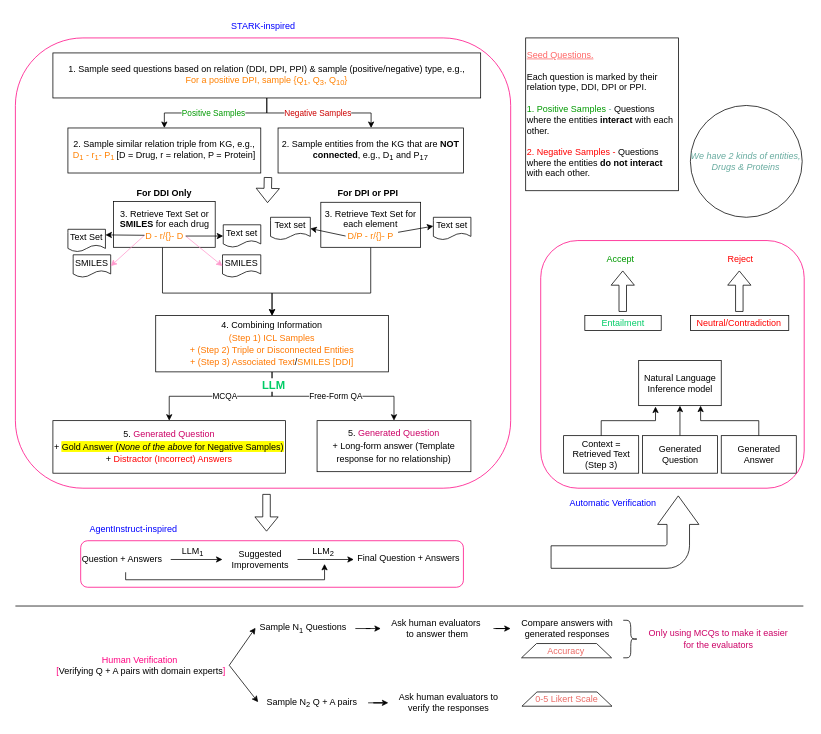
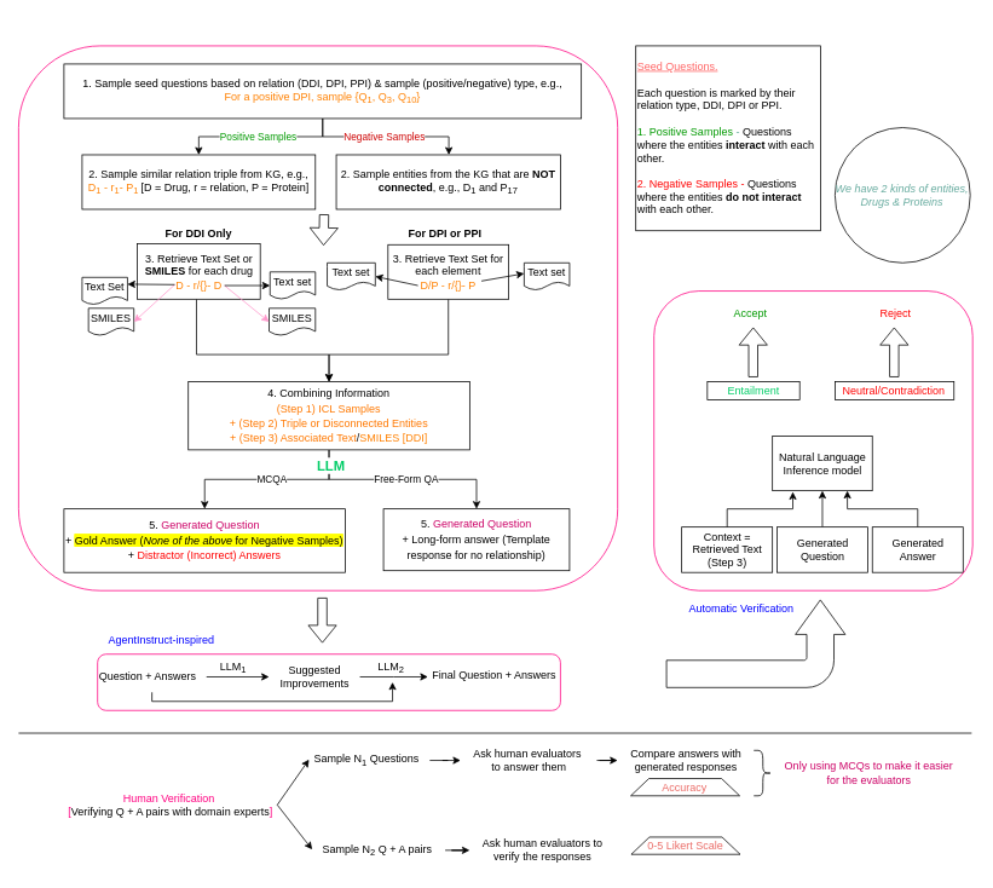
- <mxCell id="18" value="&lt;span style=&quot;&quot;&gt;STARK-inspired&lt;/span&gt;" style="text;html=1;align=center;verticalAlign=middle;resizable=0;points=[];autosize=1;strokeColor=none;fillColor=none;fontColor=#0000FF;" parent="1" vertex="1"><mxGeometry x="295" y="20" width="110" height="30" as="geometry" /></mxCell>
